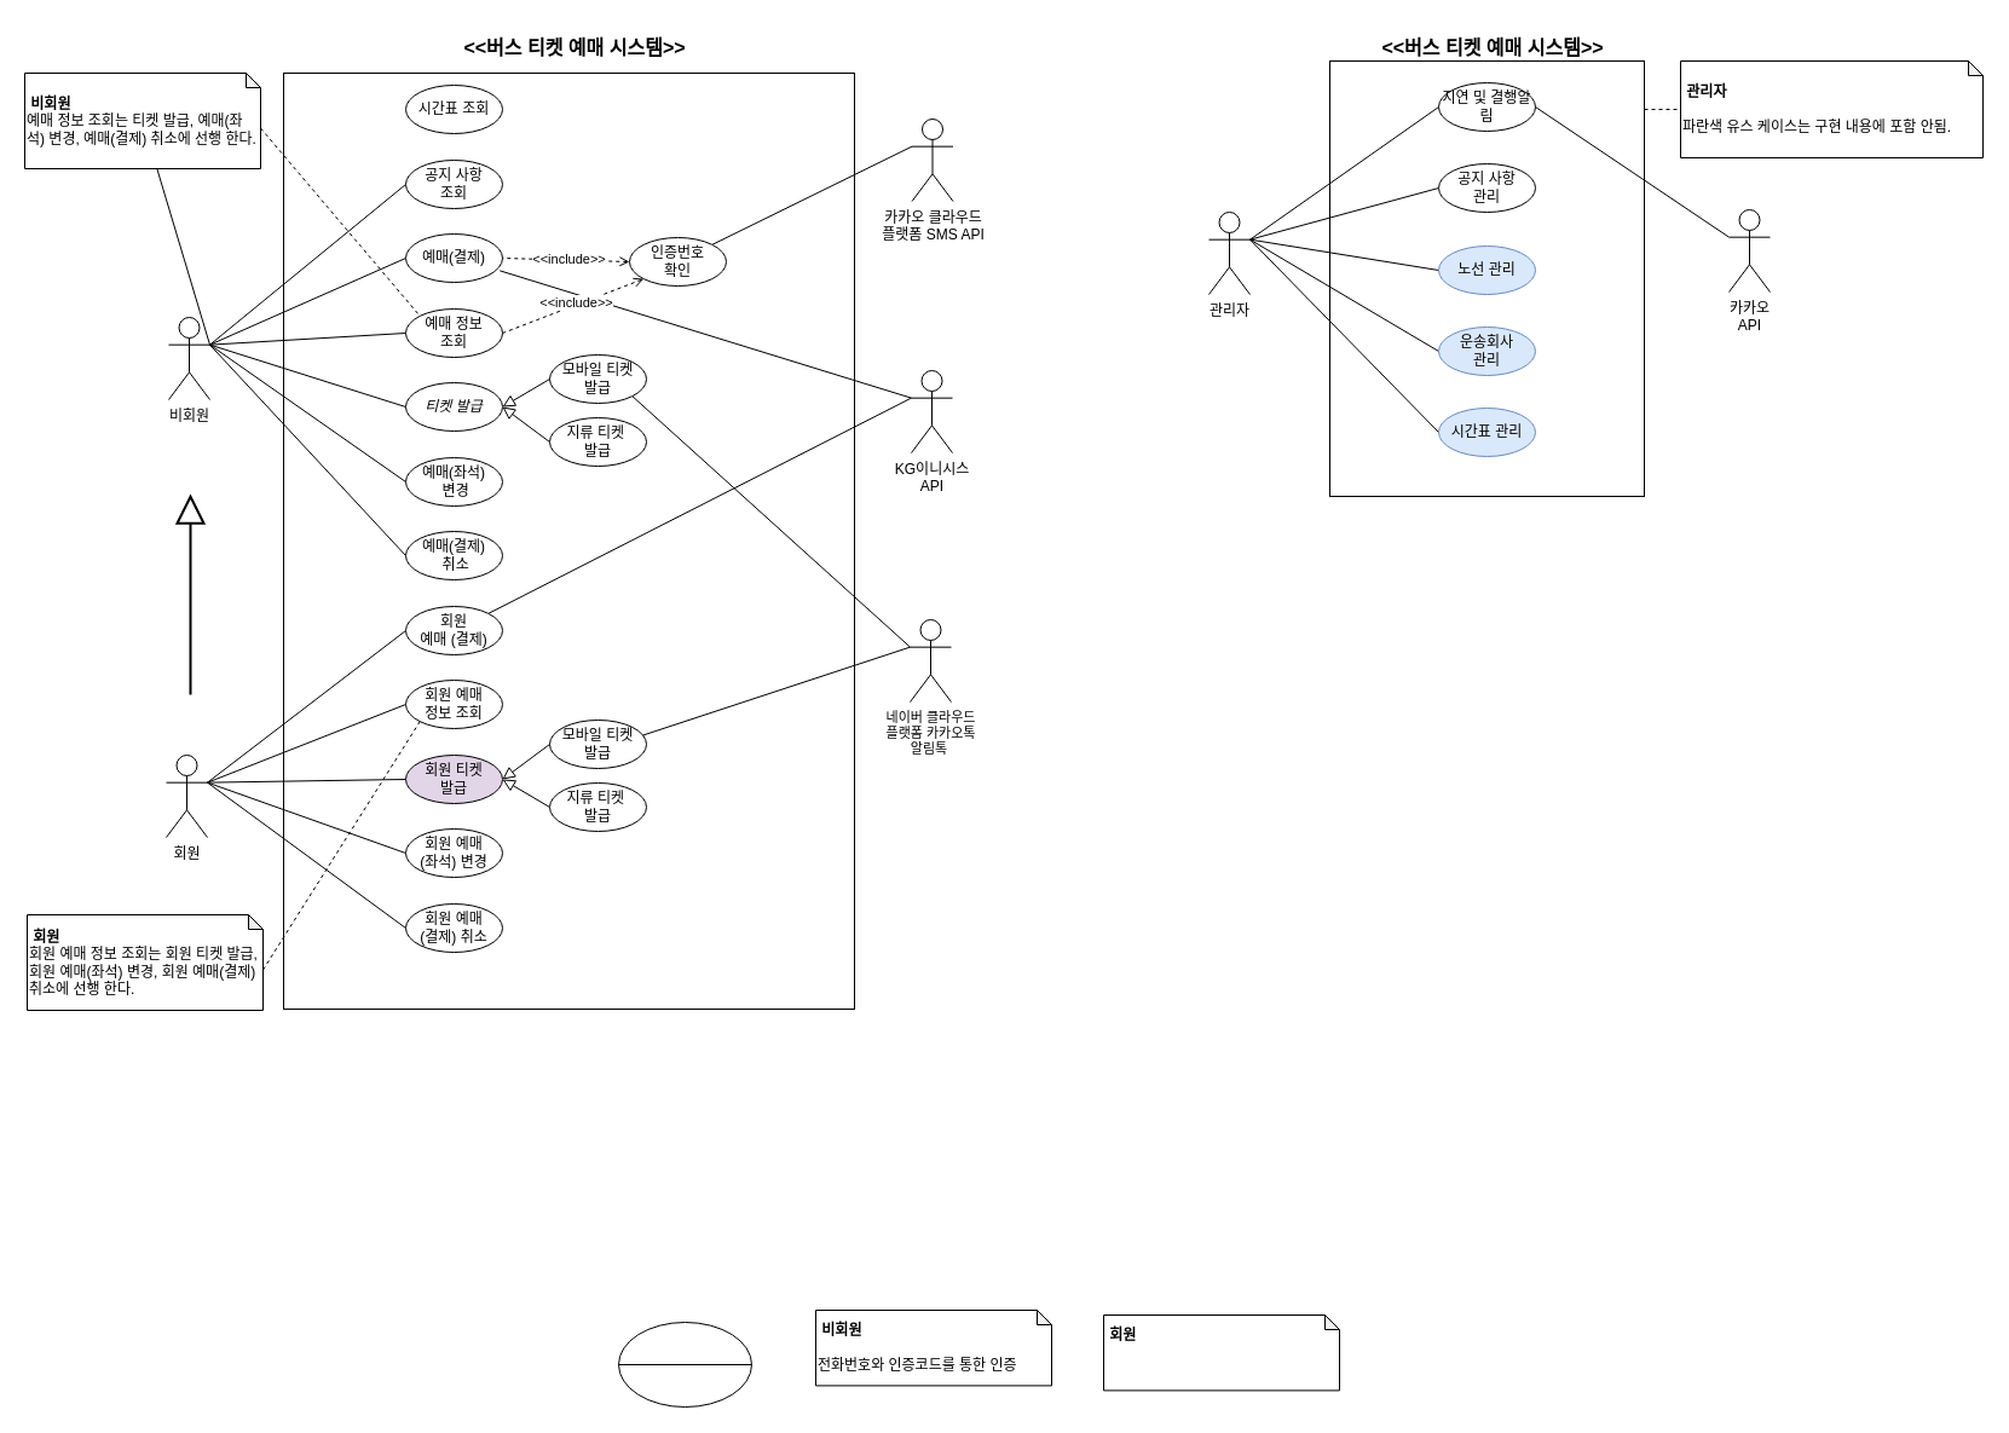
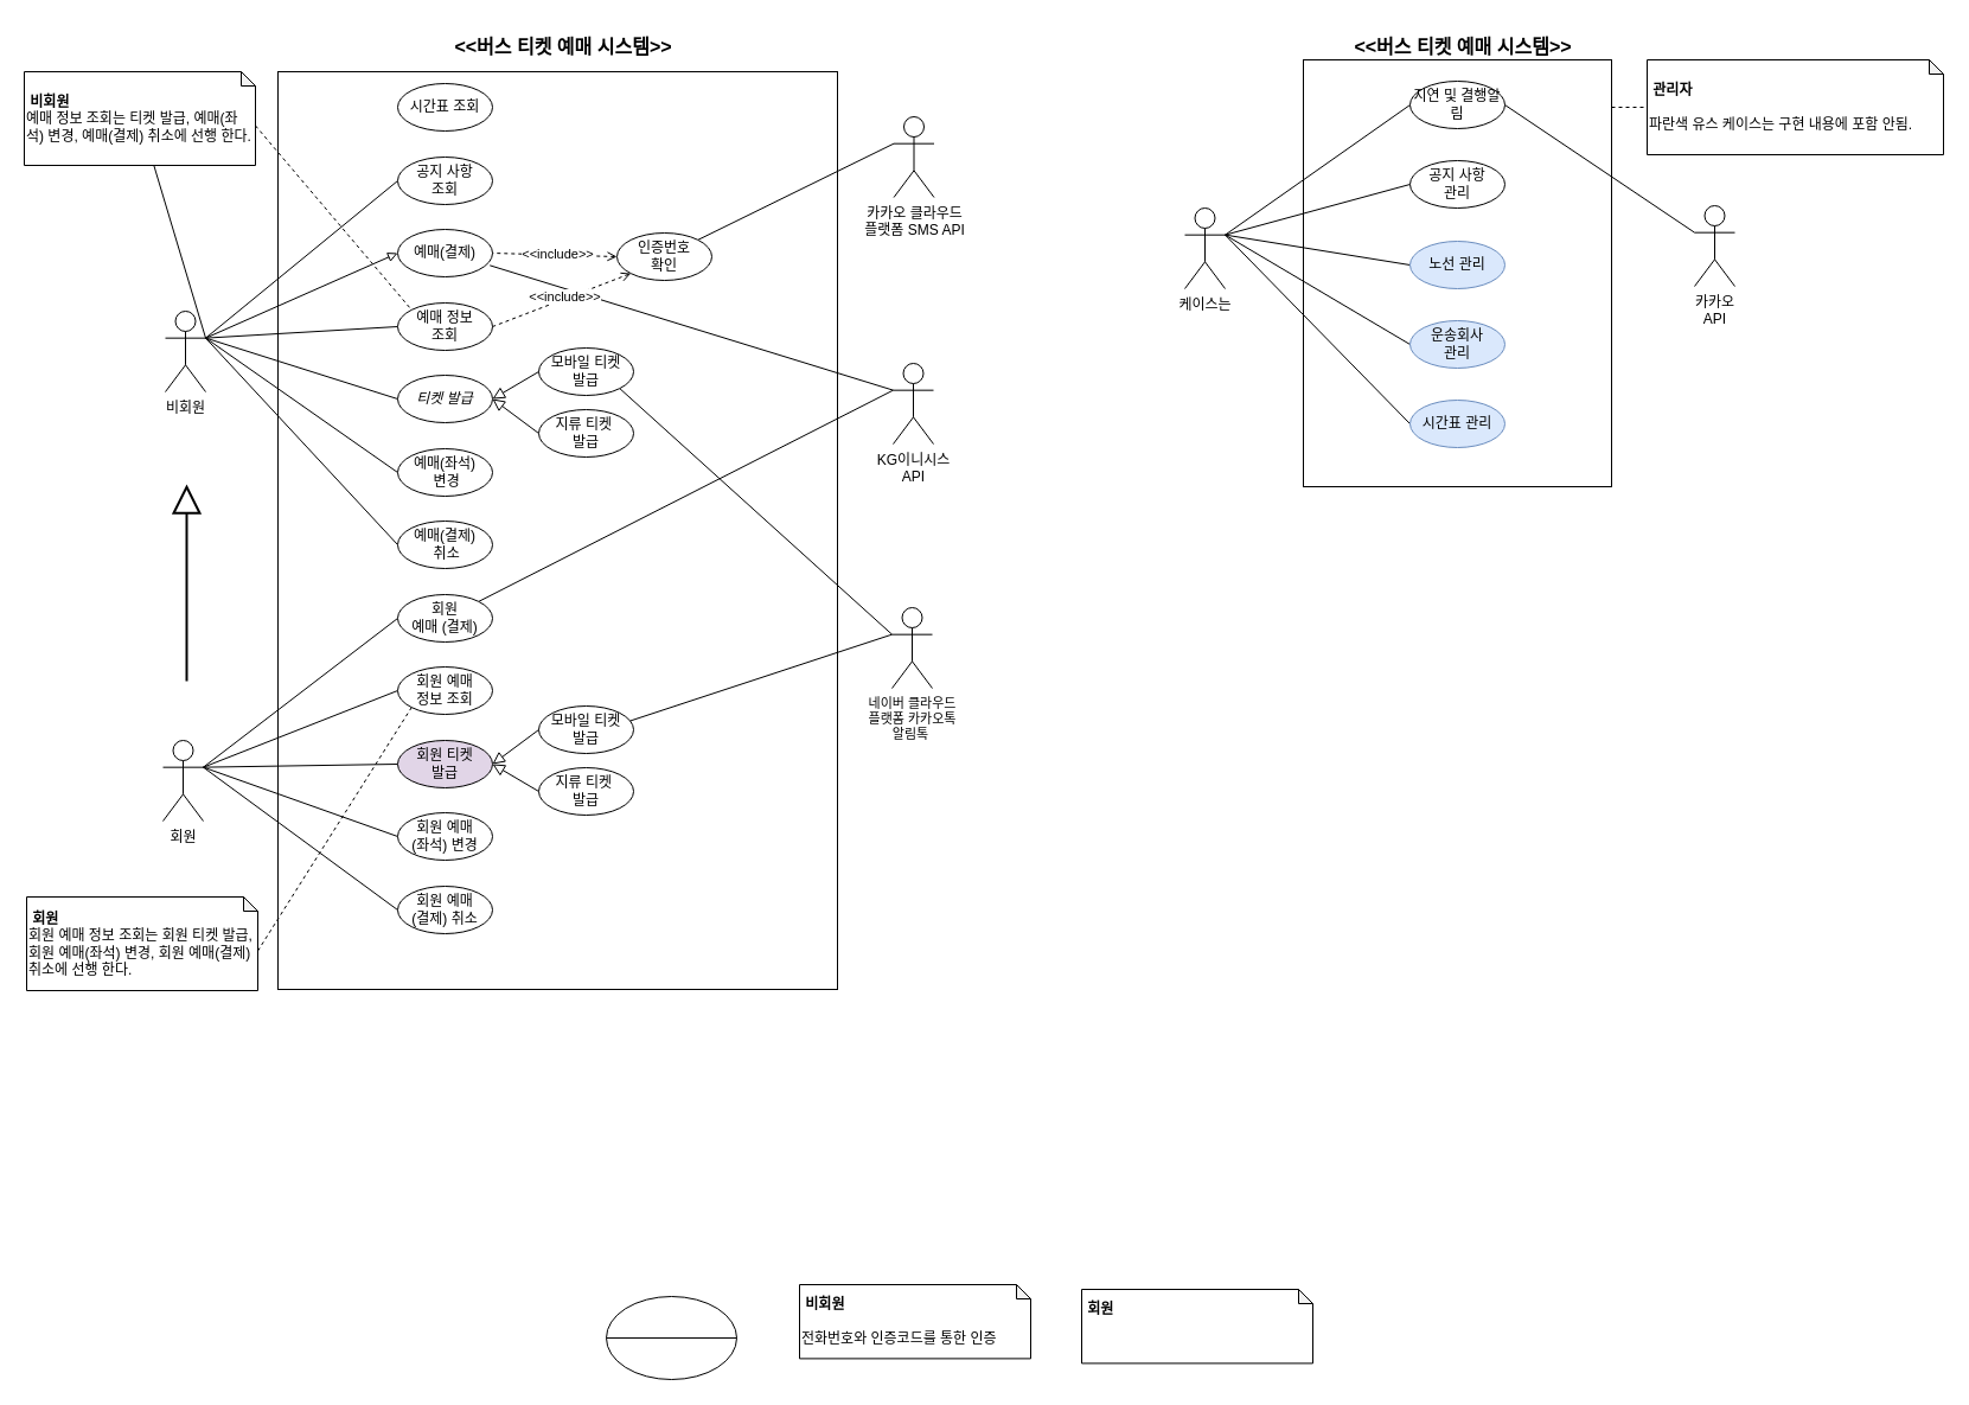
- <mxCell id="5" style="rounded=0;orthogonalLoop=1;jettySize=auto;html=1;exitX=1;exitY=0.333;exitDx=0;exitDy=0;exitPerimeter=0;entryX=0;entryY=0.5;entryDx=0;entryDy=0;endArrow=none;endFill=0;" parent="1" source="11" target="13" edge="1"><mxGeometry relative="1" as="geometry" /></mxCell>
+ <mxCell id="5" style="rounded=0;orthogonalLoop=1;jettySize=auto;html=1;exitX=1;exitY=0.333;exitDx=0;exitDy=0;exitPerimeter=0;entryX=0;entryY=0.5;entryDx=0;entryDy=0;endArrow=block;endFill=0;" parent="1" source="11" target="13" edge="1"><mxGeometry relative="1" as="geometry" /></mxCell>
- <mxCell id="25" value="&lt;font style=&quot;font-size: 12px;&quot;&gt;관리자&lt;/font&gt;" style="shape=umlActor;verticalLabelPosition=bottom;verticalAlign=top;html=1;outlineConnect=0;" parent="1" vertex="1"><mxGeometry x="999" y="175" width="34" height="68" as="geometry" /></mxCell>
+ <mxCell id="25" value="&lt;font style=&quot;font-size: 12px;&quot;&gt;케이스는&lt;/font&gt;" style="shape=umlActor;verticalLabelPosition=bottom;verticalAlign=top;html=1;outlineConnect=0;" parent="1" vertex="1"><mxGeometry x="999" y="175" width="34" height="68" as="geometry" /></mxCell>
